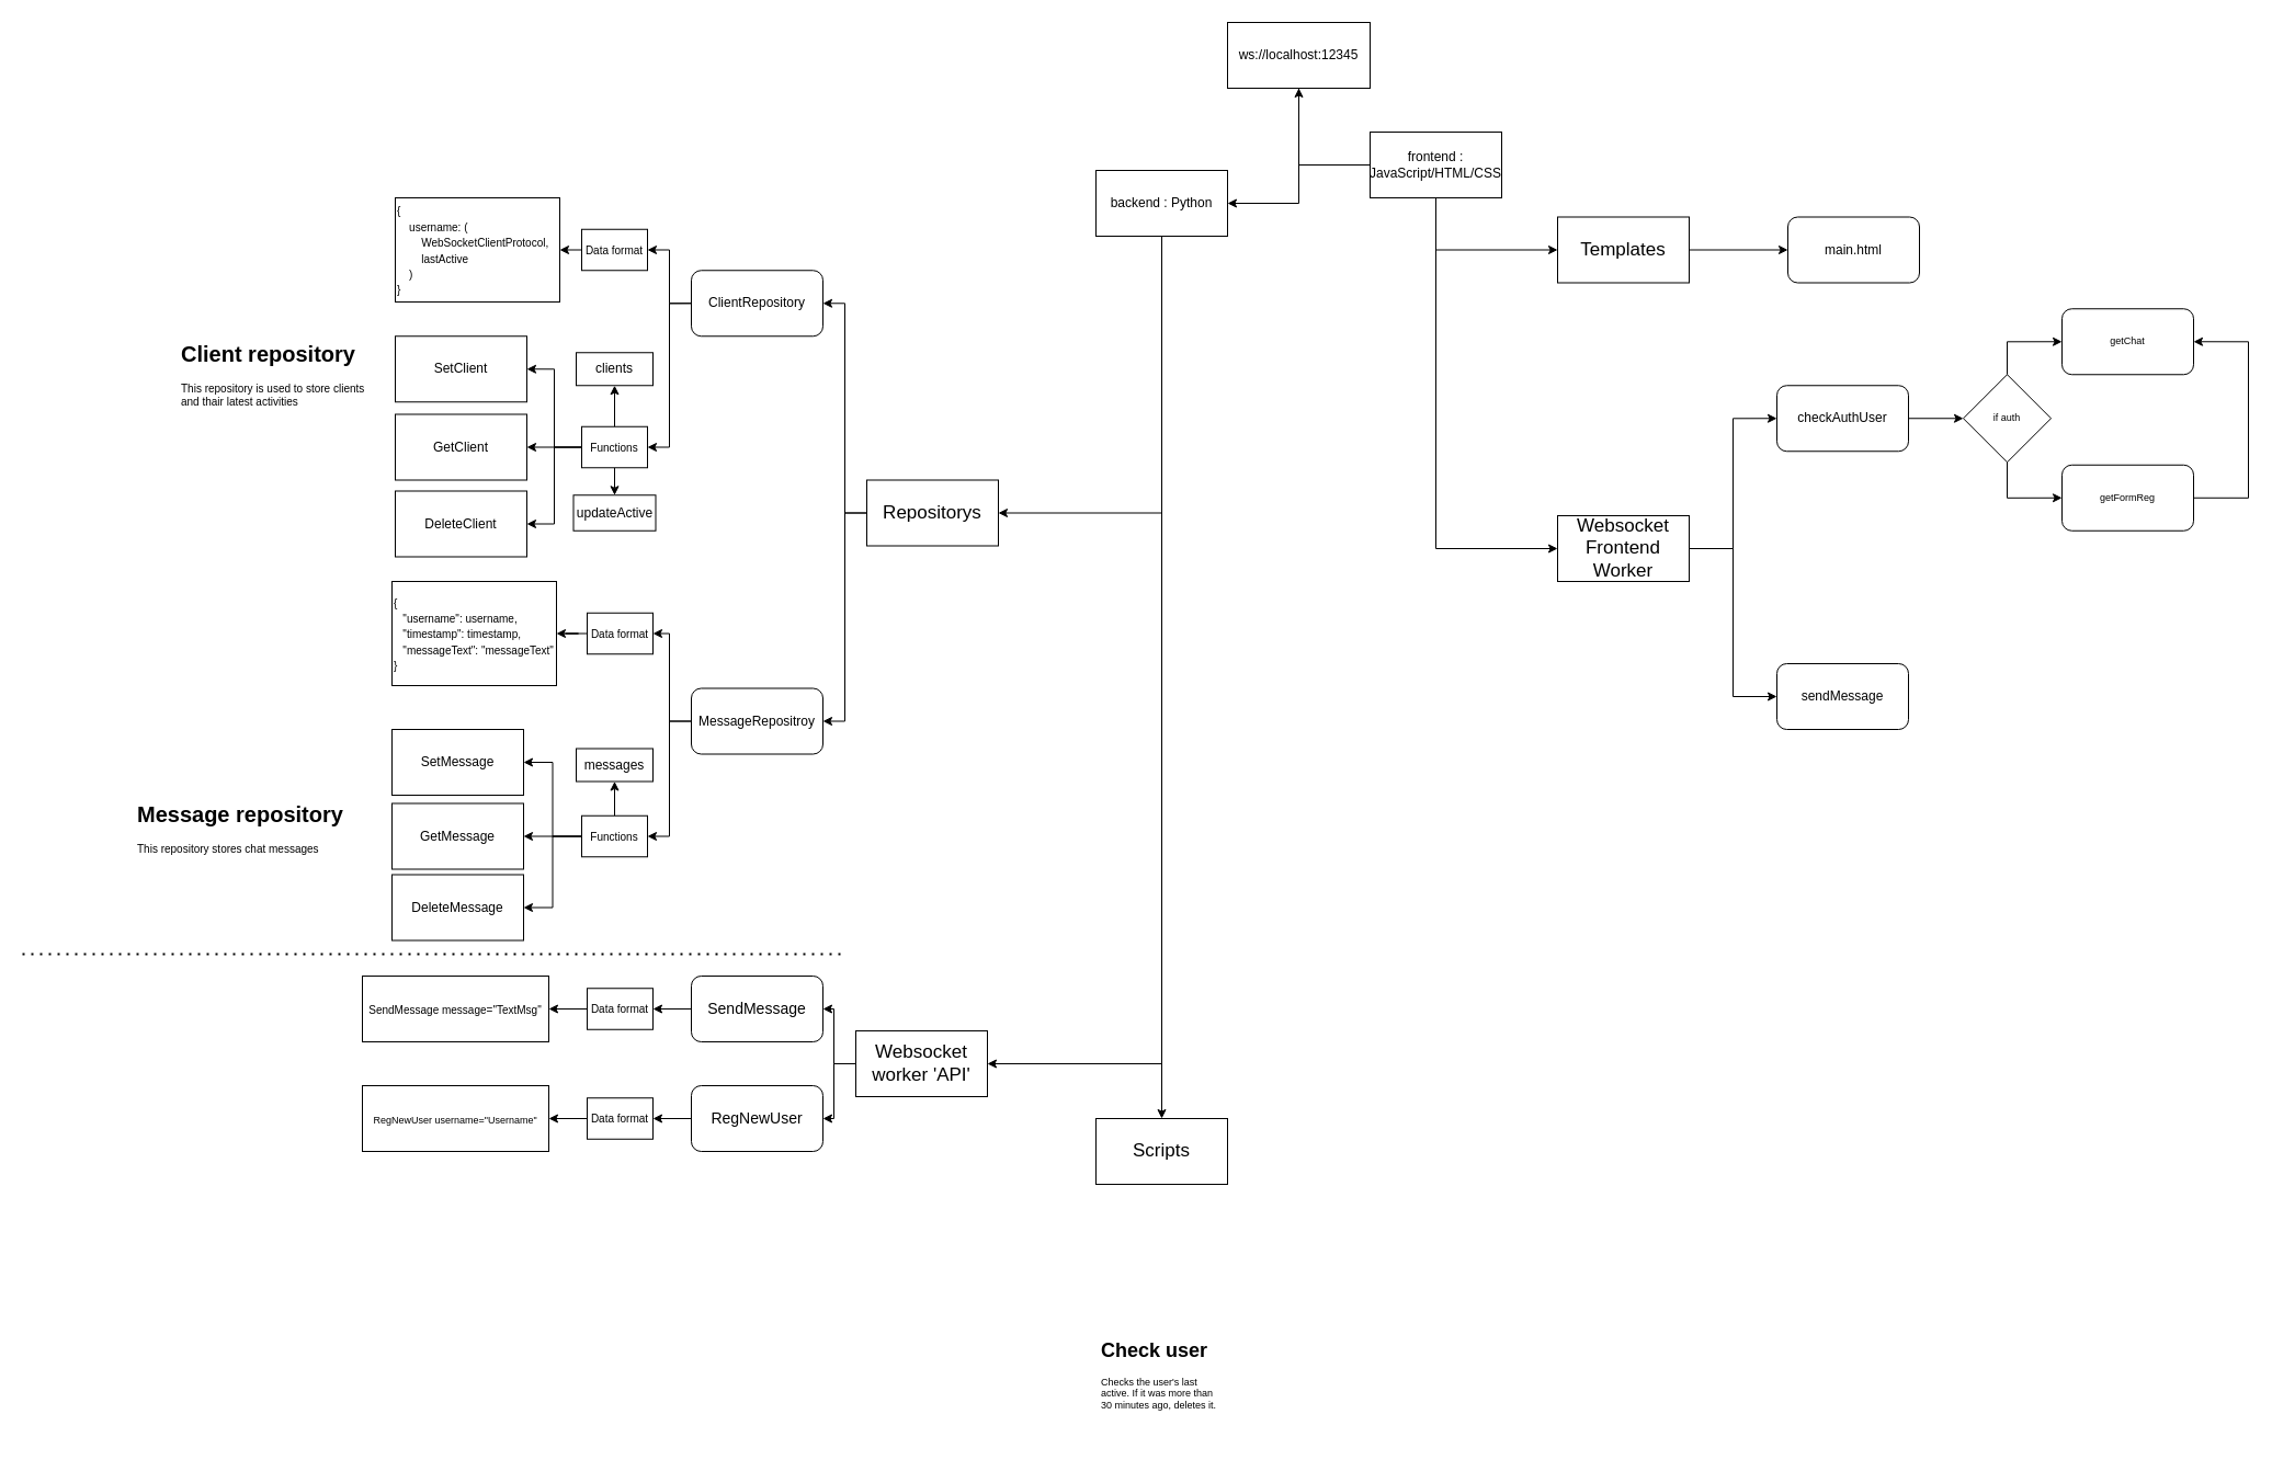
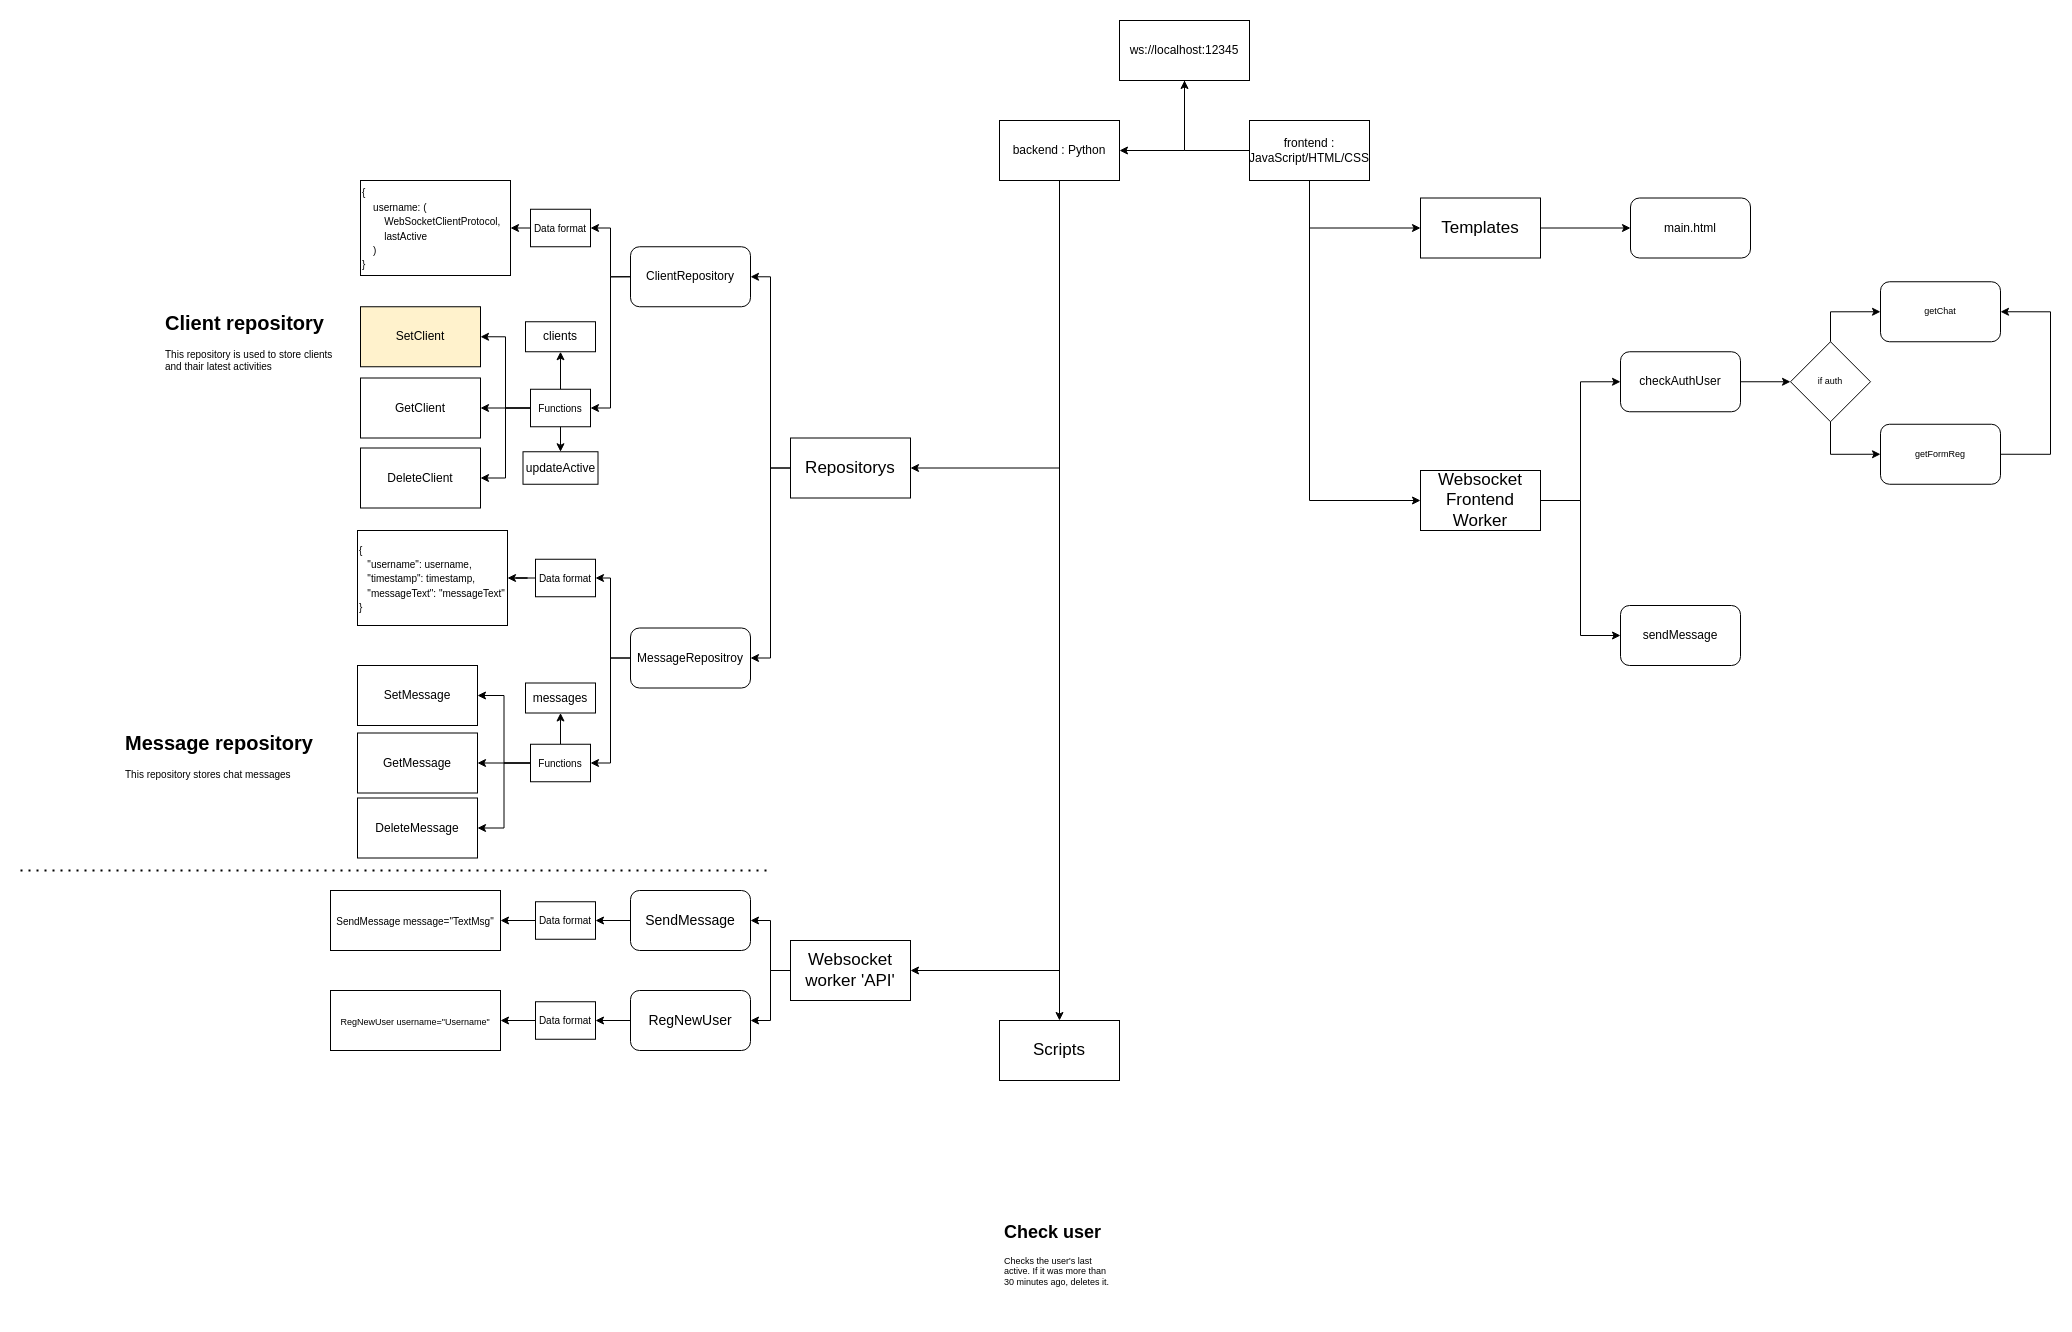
- <mxCell id="7" value="backend : Python" style="rounded=0;whiteSpace=wrap;html=1;" parent="1" vertex="1"><mxGeometry x="999" y="155" width="120" height="60" as="geometry" /></mxCell>
+ <mxCell id="7" value="backend : Python" style="rounded=0;whiteSpace=wrap;html=1;" parent="1" vertex="1"><mxGeometry x="999" y="120" width="120" height="60" as="geometry" /></mxCell>
- <mxCell id="15" value="SetClient" style="rounded=0;whiteSpace=wrap;html=1;" parent="1" vertex="1"><mxGeometry x="360" y="306.25" width="120" height="60" as="geometry" /></mxCell>
+ <mxCell id="15" value="SetClient" style="rounded=0;whiteSpace=wrap;html=1;fillColor=#fff2cc;" parent="1" vertex="1"><mxGeometry x="360" y="306.25" width="120" height="60" as="geometry" /></mxCell>
- <mxCell id="50" value="&lt;font style=&quot;font-size: 17px;&quot;&gt;Websocket worker 'API'&lt;/font&gt;" style="rounded=0;whiteSpace=wrap;html=1;fontSize=10;" vertex="1" parent="1"><mxGeometry x="780" y="940" width="120" height="60" as="geometry" /></mxCell>
+ <mxCell id="50" value="&lt;font style=&quot;font-size: 17px;&quot;&gt;Websocket worker 'API'&lt;/font&gt;" style="rounded=0;whiteSpace=wrap;html=1;fontSize=10;" vertex="1" parent="1"><mxGeometry x="790" y="940" width="120" height="60" as="geometry" /></mxCell>
